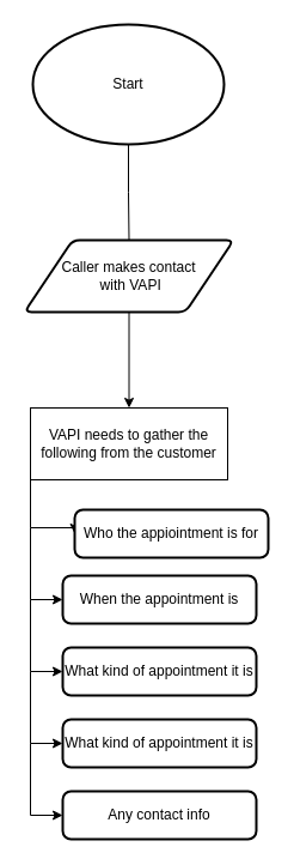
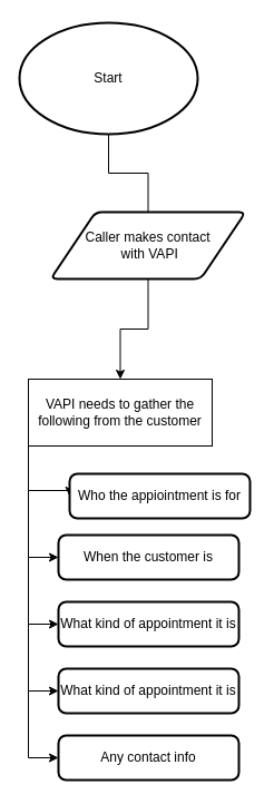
- <mxCell id="3" value="Start" style="strokeWidth=2;html=1;shape=mxgraph.flowchart.start_2;whiteSpace=wrap;" vertex="1" parent="1"><mxGeometry x="27" y="20" width="160" height="100" as="geometry" /></mxCell>
+ <mxCell id="3" value="Start" style="strokeWidth=2;html=1;shape=mxgraph.flowchart.start_2;whiteSpace=wrap;" vertex="1" parent="1"><mxGeometry x="17" y="20" width="160" height="100" as="geometry" /></mxCell>
- <mxCell id="5" value="&lt;div&gt;Caller makes contact&lt;/div&gt;&lt;div&gt;&amp;nbsp;with VAPI&lt;/div&gt;" style="shape=parallelogram;html=1;strokeWidth=2;perimeter=parallelogramPerimeter;whiteSpace=wrap;rounded=1;arcSize=12;size=0.23;" vertex="1" parent="1"><mxGeometry x="20" y="200" width="175" height="60" as="geometry" /></mxCell>
+ <mxCell id="5" value="&lt;div&gt;Caller makes contact&lt;/div&gt;&lt;div&gt;&amp;nbsp;with VAPI&lt;/div&gt;" style="shape=parallelogram;html=1;strokeWidth=2;perimeter=parallelogramPerimeter;whiteSpace=wrap;rounded=1;arcSize=12;size=0.23;" vertex="1" parent="1"><mxGeometry x="45" y="190" width="175" height="60" as="geometry" /></mxCell>
- <mxCell id="9" value="When the appointment is" style="rounded=1;whiteSpace=wrap;html=1;absoluteArcSize=1;arcSize=14;strokeWidth=2;" vertex="1" parent="1"><mxGeometry x="52" y="480" width="162" height="40" as="geometry" /></mxCell>
+ <mxCell id="9" value="When the customer is" style="rounded=1;whiteSpace=wrap;html=1;absoluteArcSize=1;arcSize=14;strokeWidth=2;" vertex="1" parent="1"><mxGeometry x="52" y="480" width="162" height="40" as="geometry" /></mxCell>
